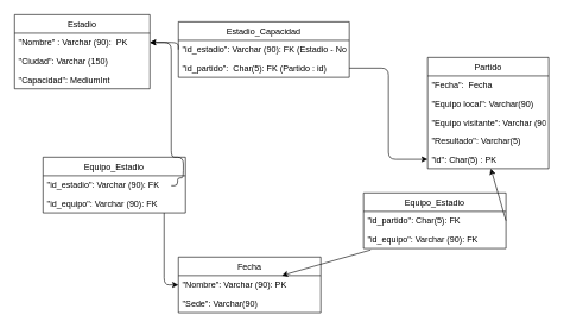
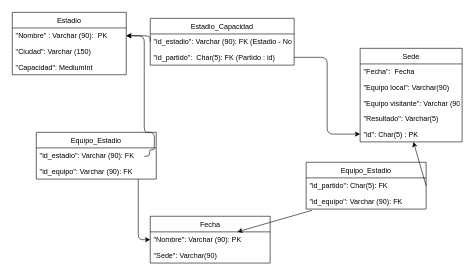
- <mxCell id="6" value="Partido" style="swimlane;fontStyle=0;childLayout=stackLayout;horizontal=1;startSize=26;fillColor=none;horizontalStack=0;resizeParent=1;resizeParentMax=0;resizeLast=0;collapsible=1;marginBottom=0;" vertex="1" parent="1"><mxGeometry x="600" y="80" width="170" height="156" as="geometry" /></mxCell>
+ <mxCell id="6" value="Sede" style="swimlane;fontStyle=0;childLayout=stackLayout;horizontal=1;startSize=26;fillColor=none;horizontalStack=0;resizeParent=1;resizeParentMax=0;resizeLast=0;collapsible=1;marginBottom=0;" vertex="1" parent="1"><mxGeometry x="600" y="80" width="170" height="156" as="geometry" /></mxCell>
